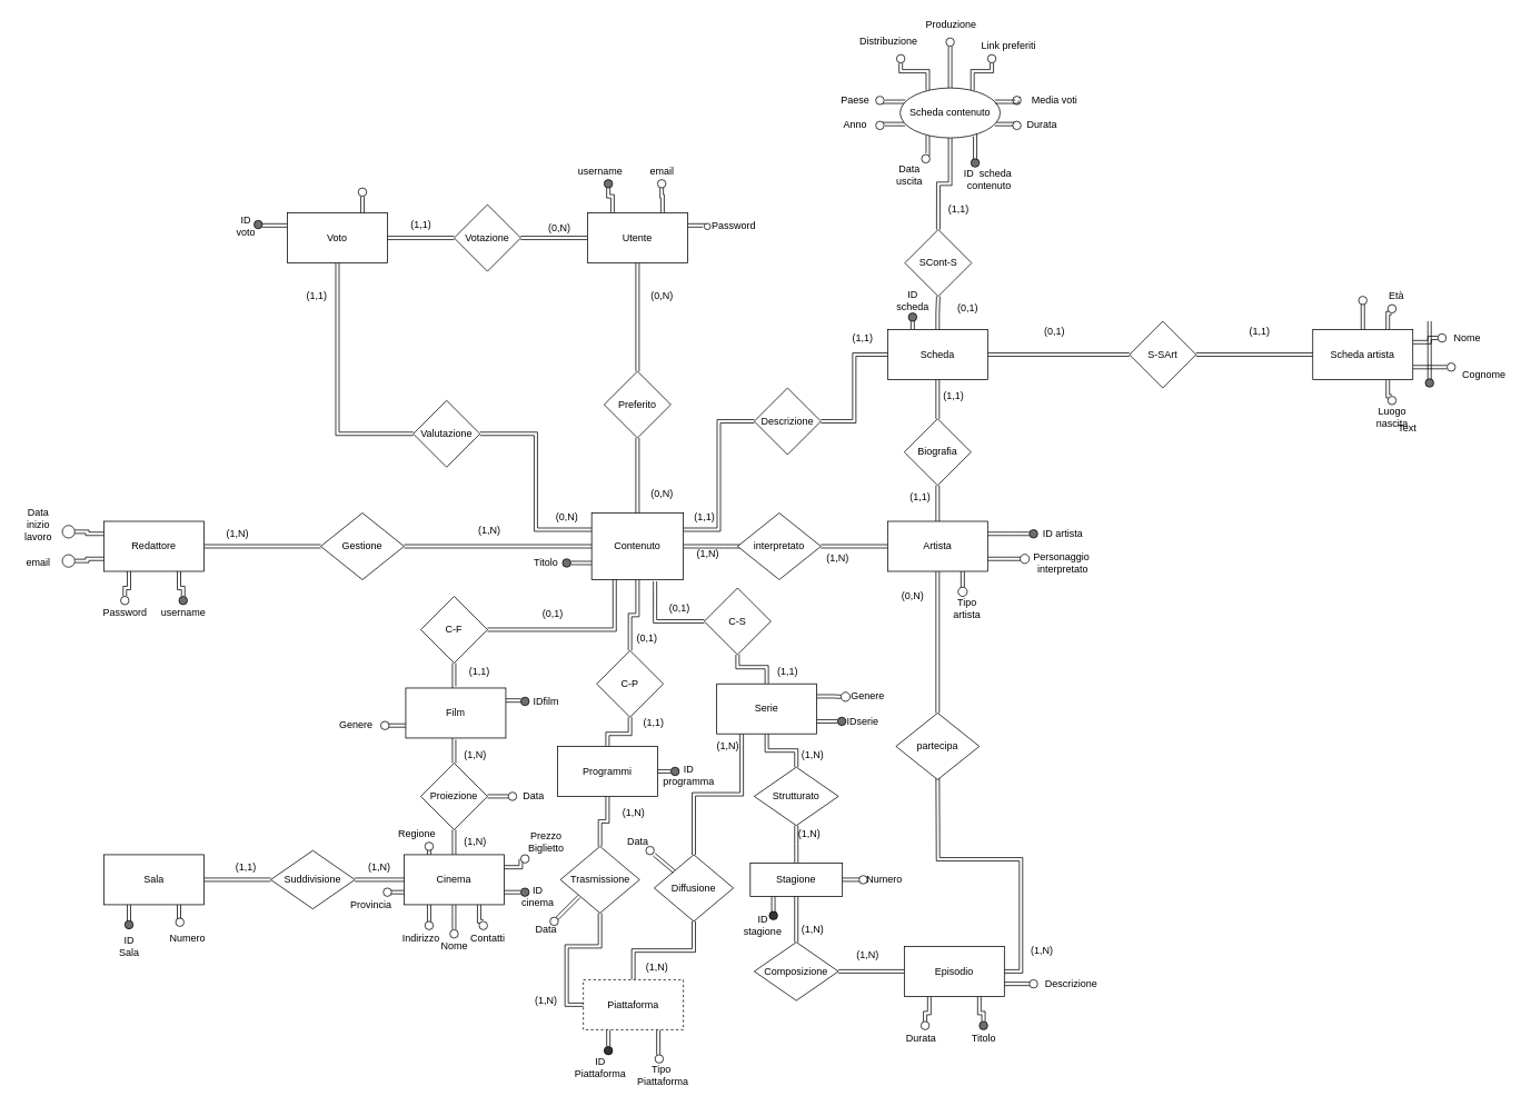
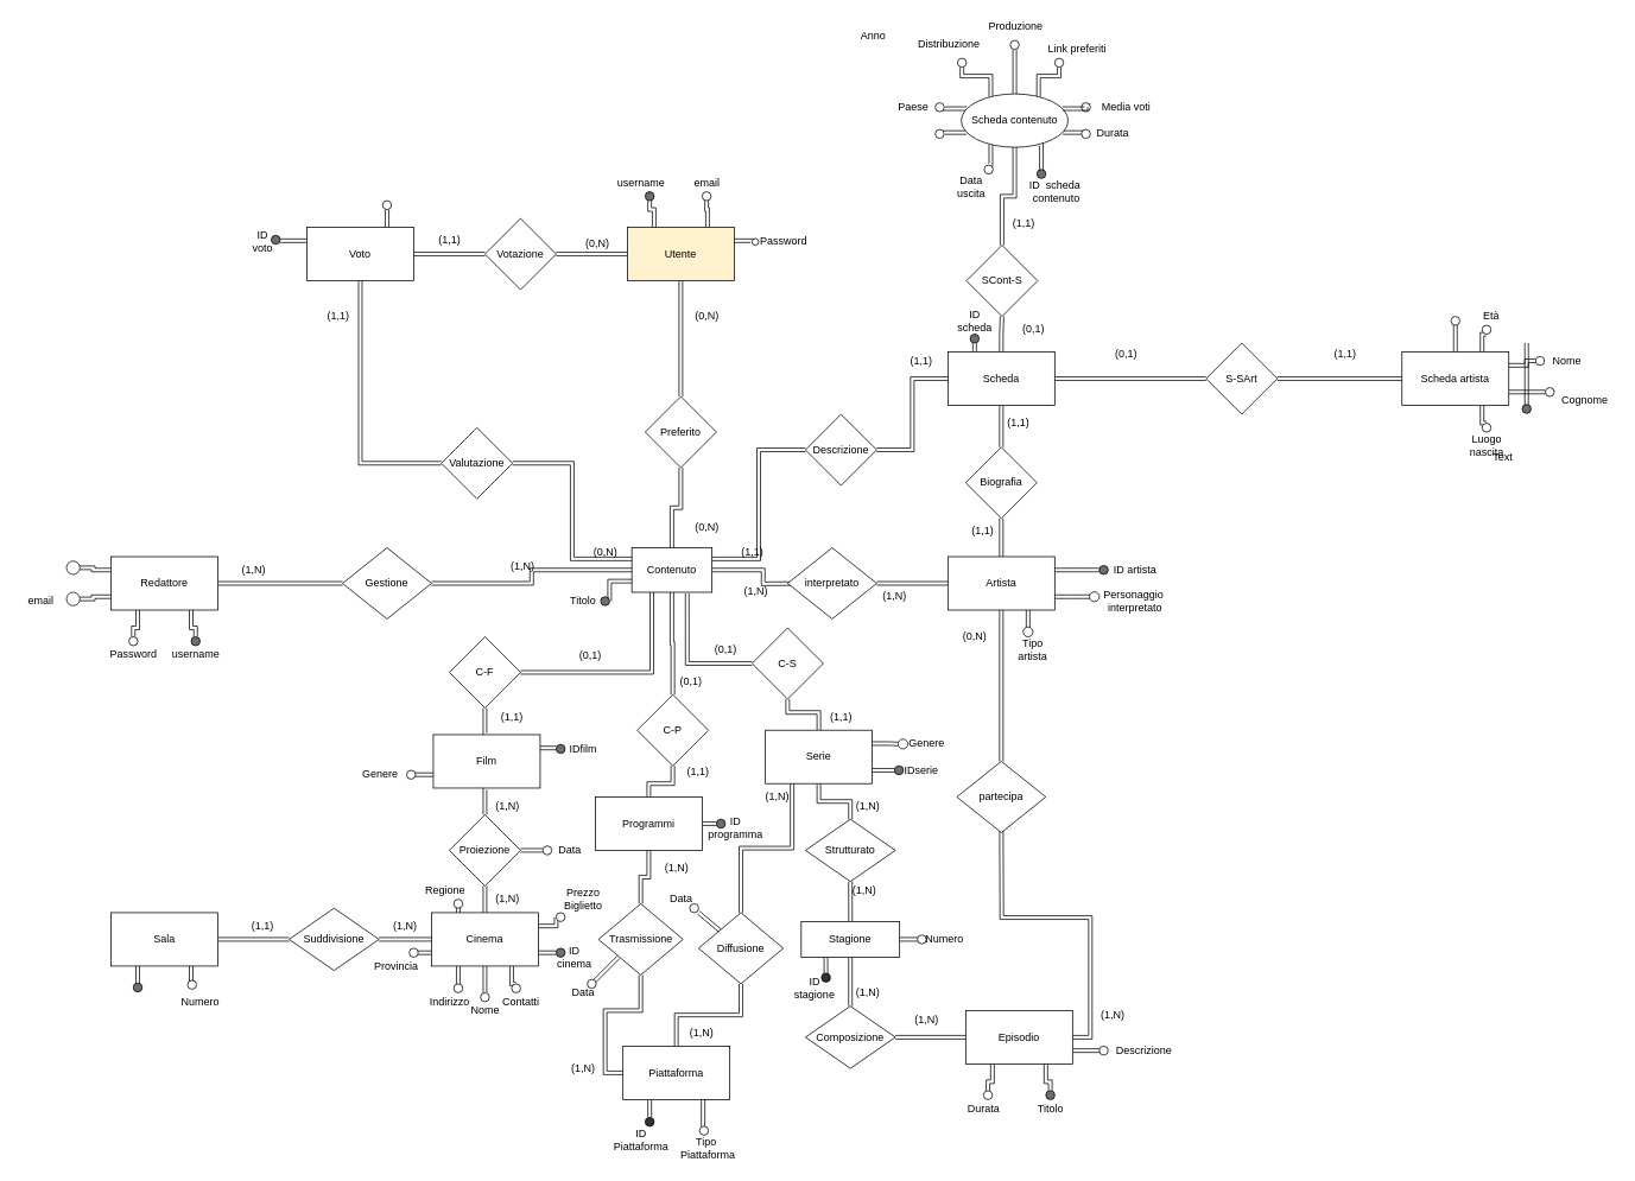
- <mxCell id="170" value="Anno" style="text;html=1;align=center;verticalAlign=middle;resizable=0;points=[];autosize=1;" parent="1" vertex="1"><mxGeometry x="1004.75" y="140" width="40" height="20" as="geometry" /></mxCell>
+ <mxCell id="170" value="Anno" style="text;html=1;align=center;verticalAlign=middle;resizable=0;points=[];autosize=1;" parent="1" vertex="1"><mxGeometry x="959.75" y="30" width="40" height="20" as="geometry" /></mxCell>
- <mxCell id="53" value="Utente" style="rounded=0;whiteSpace=wrap;html=1;" parent="1" vertex="1"><mxGeometry x="704" y="255" width="120" height="60" as="geometry" /></mxCell>
+ <mxCell id="53" value="Utente" style="rounded=0;whiteSpace=wrap;html=1;fillColor=#fff2cc;" parent="1" vertex="1"><mxGeometry x="704" y="255" width="120" height="60" as="geometry" /></mxCell>
- <mxCell id="135" value="Data&lt;br&gt;inizio&lt;br&gt;lavoro" style="text;html=1;align=center;verticalAlign=middle;resizable=0;points=[];autosize=1;" parent="1" vertex="1"><mxGeometry x="20" y="604" width="50" height="50" as="geometry" /></mxCell>
- <mxCell id="7" value="Contenuto" style="rounded=0;whiteSpace=wrap;html=1;" parent="1" vertex="1"><mxGeometry x="709" y="615" width="110" height="80" as="geometry" /></mxCell>
+ <mxCell id="7" value="Contenuto" style="rounded=0;whiteSpace=wrap;html=1;" parent="1" vertex="1"><mxGeometry x="709" y="615" width="90" height="50" as="geometry" /></mxCell>
- <mxCell id="233" value="ID&lt;br&gt;Sala" style="text;html=1;align=center;verticalAlign=middle;resizable=0;points=[];autosize=1;" parent="1" vertex="1"><mxGeometry x="134" y="1120" width="40" height="30" as="geometry" /></mxCell>
- <mxCell id="93" value="Piattaforma" style="rounded=0;whiteSpace=wrap;html=1;dashed=1;" parent="1" vertex="1"><mxGeometry x="699" y="1175" width="120" height="60" as="geometry" /></mxCell>
+ <mxCell id="93" value="Piattaforma" style="rounded=0;whiteSpace=wrap;html=1;" parent="1" vertex="1"><mxGeometry x="699" y="1175" width="120" height="60" as="geometry" /></mxCell>
